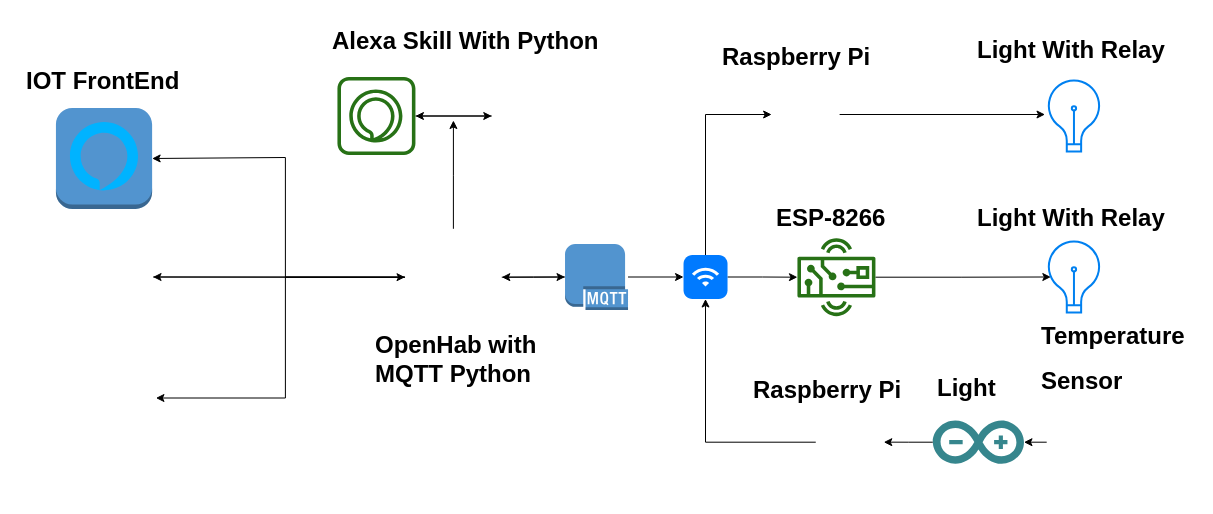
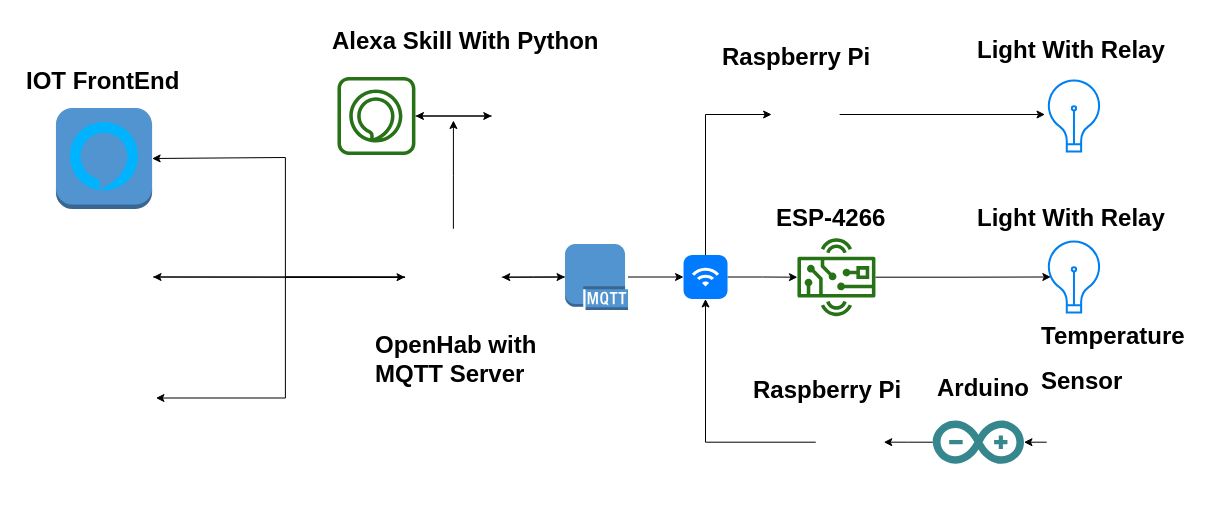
- <mxCell id="32" value="&lt;h1&gt;ESP-8266&lt;/h1&gt;" style="text;html=1;strokeColor=none;fillColor=none;spacing=5;spacingTop=-20;whiteSpace=wrap;overflow=hidden;rounded=0;" parent="1" vertex="1"><mxGeometry x="771.12" y="197.67" width="129" height="40" as="geometry" /></mxCell>
+ <mxCell id="32" value="&lt;h1&gt;ESP-4266&lt;/h1&gt;" style="text;html=1;strokeColor=none;fillColor=none;spacing=5;spacingTop=-20;whiteSpace=wrap;overflow=hidden;rounded=0;" parent="1" vertex="1"><mxGeometry x="771.12" y="197.67" width="129" height="40" as="geometry" /></mxCell>
- <mxCell id="43" value="&lt;h1&gt;OpenHab with MQTT Python&lt;/h1&gt;" style="text;html=1;strokeColor=none;fillColor=none;spacing=5;spacingTop=-20;whiteSpace=wrap;overflow=hidden;rounded=0;" parent="1" vertex="1"><mxGeometry x="369.99" y="325.05" width="176.95" height="88.35" as="geometry" /></mxCell>
+ <mxCell id="43" value="&lt;h1&gt;OpenHab with MQTT Server&lt;/h1&gt;" style="text;html=1;strokeColor=none;fillColor=none;spacing=5;spacingTop=-20;whiteSpace=wrap;overflow=hidden;rounded=0;" parent="1" vertex="1"><mxGeometry x="369.99" y="325.05" width="176.95" height="88.35" as="geometry" /></mxCell>
- <mxCell id="34" value="&lt;h1&gt;Light&lt;/h1&gt;" style="text;html=1;strokeColor=none;fillColor=none;spacing=5;spacingTop=-20;whiteSpace=wrap;overflow=hidden;rounded=0;" parent="1" vertex="1"><mxGeometry x="932.28" y="367.65" width="109" height="40" as="geometry" /></mxCell>
+ <mxCell id="34" value="&lt;h1&gt;Arduino&lt;/h1&gt;" style="text;html=1;strokeColor=none;fillColor=none;spacing=5;spacingTop=-20;whiteSpace=wrap;overflow=hidden;rounded=0;" parent="1" vertex="1"><mxGeometry x="932.28" y="367.65" width="109" height="40" as="geometry" /></mxCell>
